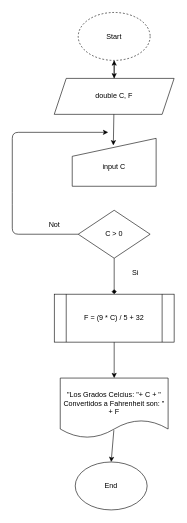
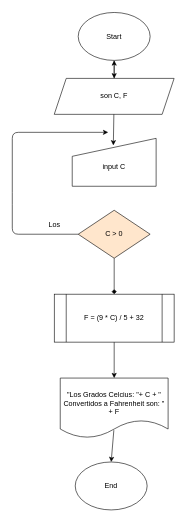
- <mxCell id="3" value="Start" style="ellipse;whiteSpace=wrap;html=1;dashed=1;" vertex="1" parent="1"><mxGeometry x="130" width="120" height="80" as="geometry" y="20" /></mxCell>
+ <mxCell id="3" value="Start" style="ellipse;whiteSpace=wrap;html=1;" vertex="1" parent="1"><mxGeometry x="130" width="120" height="80" as="geometry" y="20" /></mxCell>
- <mxCell id="5" value="double C, F" style="shape=parallelogram;perimeter=parallelogramPerimeter;whiteSpace=wrap;html=1;fixedSize=1;" vertex="1" parent="1"><mxGeometry x="90" y="130" width="200" height="60" as="geometry" /></mxCell>
+ <mxCell id="5" value="son C, F" style="shape=parallelogram;perimeter=parallelogramPerimeter;whiteSpace=wrap;html=1;fixedSize=1;" vertex="1" parent="1"><mxGeometry x="90" y="130" width="200" height="60" as="geometry" /></mxCell>
- <mxCell id="11" value="Not" style="text;html=1;align=center;verticalAlign=middle;resizable=0;points=[];autosize=1;strokeColor=none;fillColor=none;" vertex="1" parent="1"><mxGeometry x="70" y="360" width="40" height="30" as="geometry" /></mxCell>
+ <mxCell id="11" value="Los" style="text;html=1;align=center;verticalAlign=middle;resizable=0;points=[];autosize=1;strokeColor=none;fillColor=none;" vertex="1" parent="1"><mxGeometry x="70" y="360" width="40" height="30" as="geometry" /></mxCell>
- <mxCell id="10" value="C &amp;gt; 0" style="rhombus;whiteSpace=wrap;html=1;" vertex="1" parent="1"><mxGeometry x="130" y="350" width="120" height="80" as="geometry" /></mxCell>
+ <mxCell id="10" value="C &amp;gt; 0" style="rhombus;whiteSpace=wrap;html=1;fillColor=#ffe6cc;" vertex="1" parent="1"><mxGeometry x="130" y="350" width="120" height="80" as="geometry" /></mxCell>
- <mxCell id="14" value="Si" style="text;html=1;align=center;verticalAlign=middle;resizable=0;points=[];autosize=1;strokeColor=none;fillColor=none;" vertex="1" parent="1"><mxGeometry x="210" y="440" width="30" height="30" as="geometry" /></mxCell>
